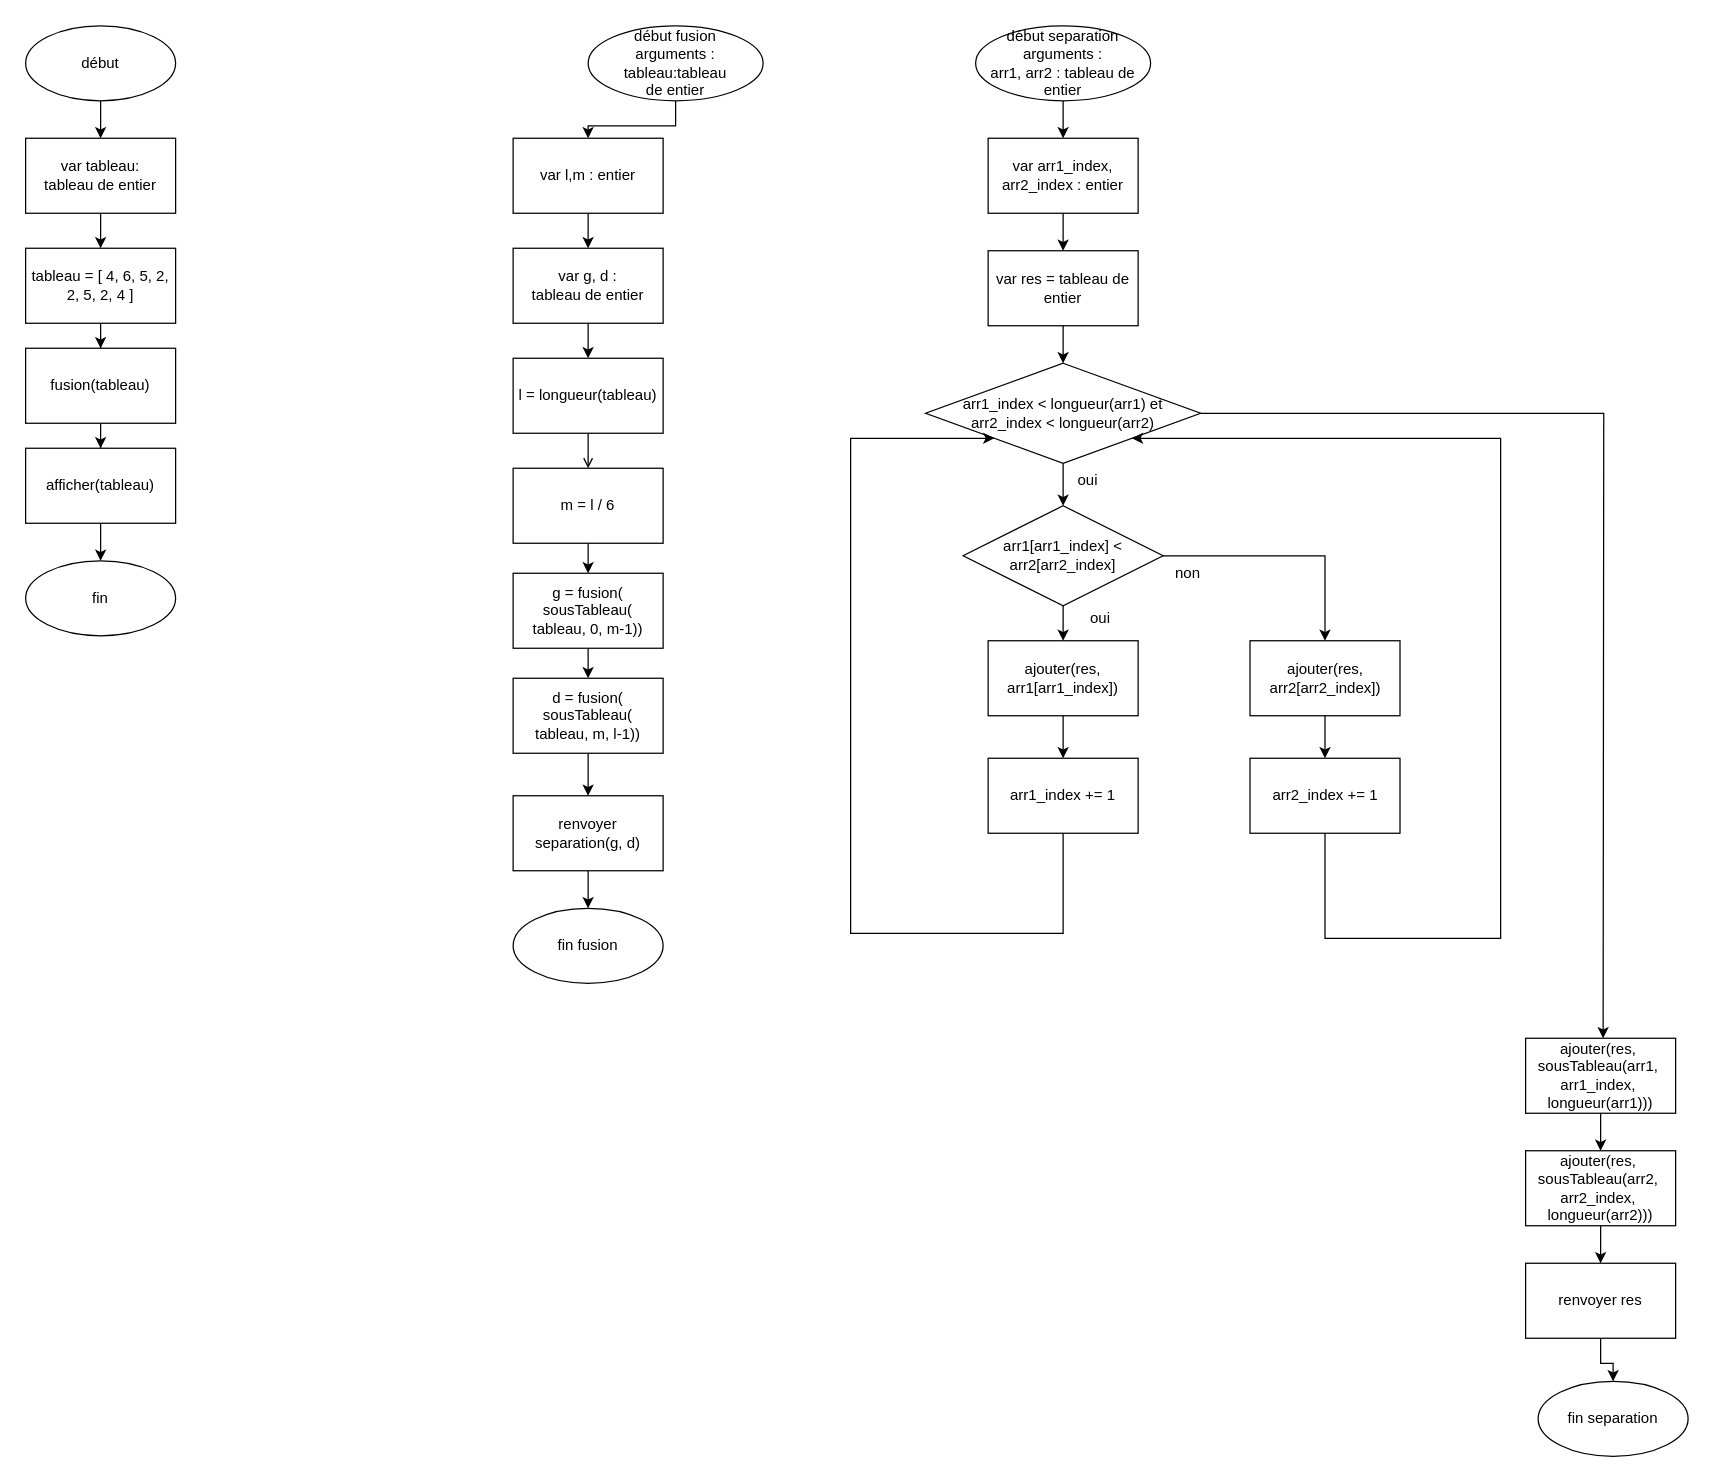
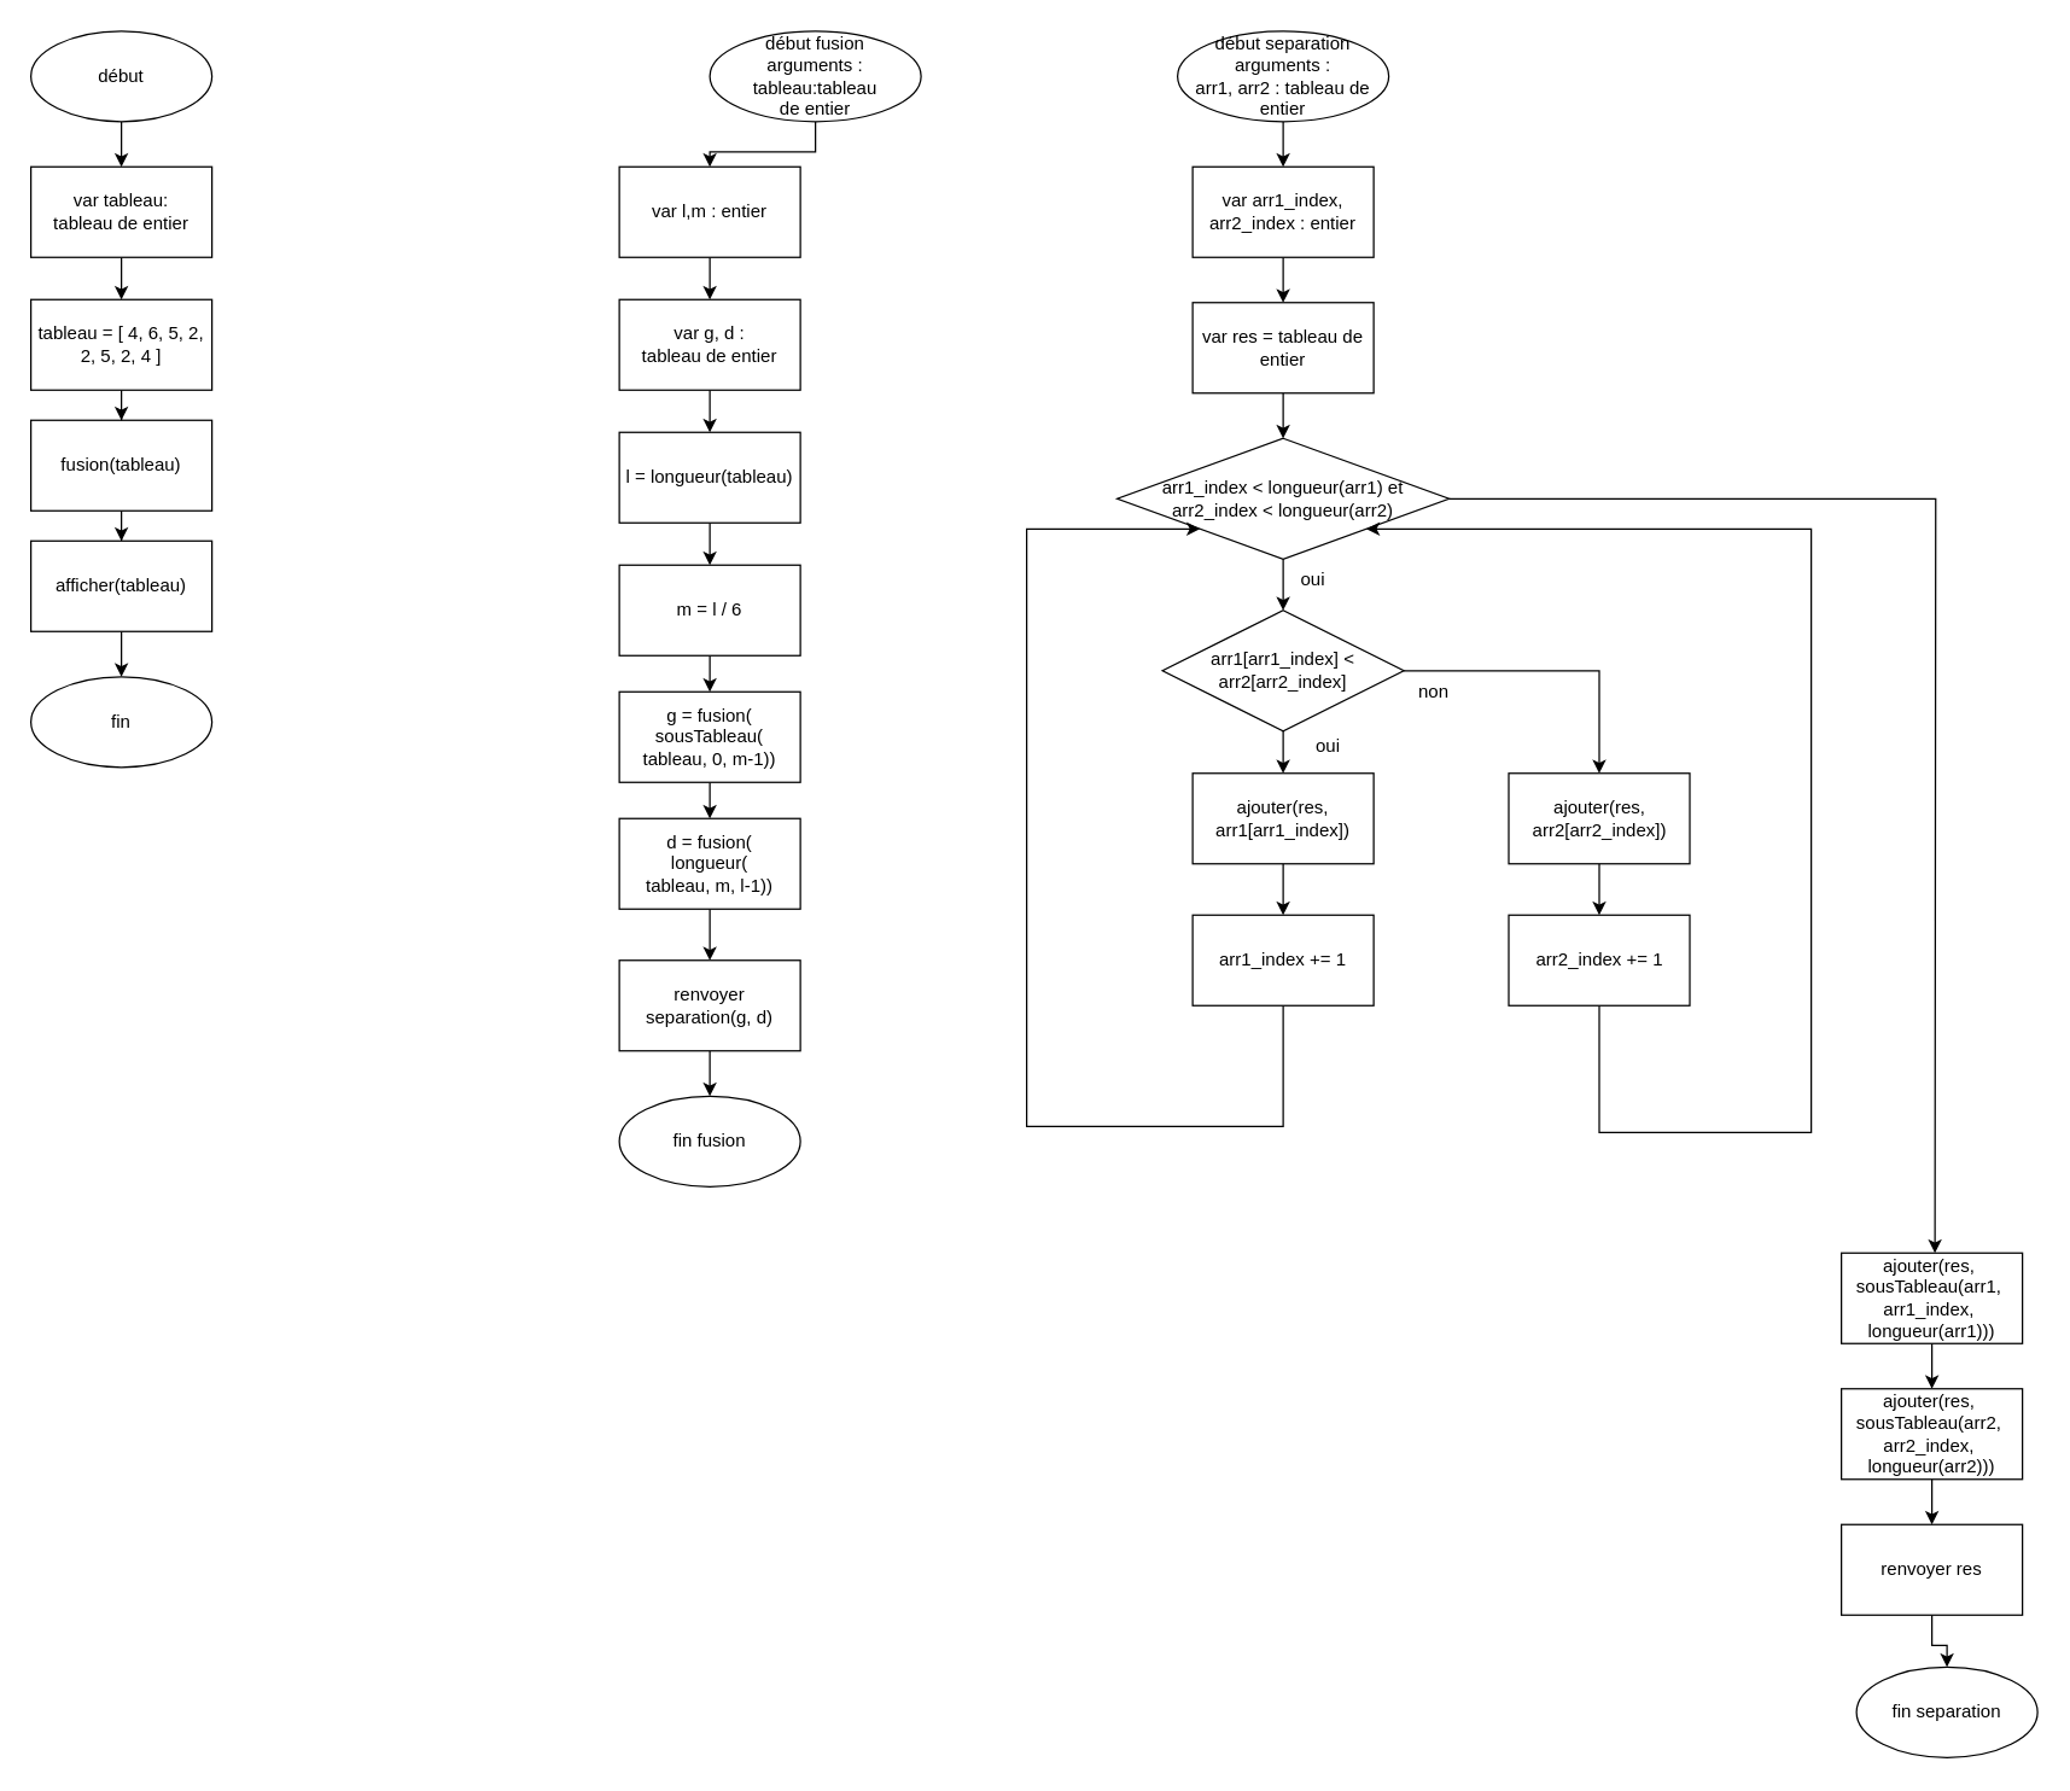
- <mxCell id="25" value="" style="edgeStyle=orthogonalEdgeStyle;rounded=0;orthogonalLoop=1;jettySize=auto;html=1;endArrow=open;" edge="1" parent="1" source="26" target="24"><mxGeometry relative="1" as="geometry" /></mxCell>
+ <mxCell id="25" value="" style="edgeStyle=orthogonalEdgeStyle;rounded=0;orthogonalLoop=1;jettySize=auto;html=1;" edge="1" parent="1" source="26" target="24"><mxGeometry relative="1" as="geometry" /></mxCell>
- <mxCell id="22" value="d = fusion(&lt;br&gt;sousTableau(&lt;br&gt;tableau, m, l-1))" style="rounded=0;whiteSpace=wrap;html=1;" vertex="1" parent="1"><mxGeometry x="410" y="542" width="120" height="60" as="geometry" /></mxCell>
+ <mxCell id="22" value="d = fusion(&lt;br&gt;longueur(&lt;br&gt;tableau, m, l-1))" style="rounded=0;whiteSpace=wrap;html=1;" vertex="1" parent="1"><mxGeometry x="410" y="542" width="120" height="60" as="geometry" /></mxCell>
